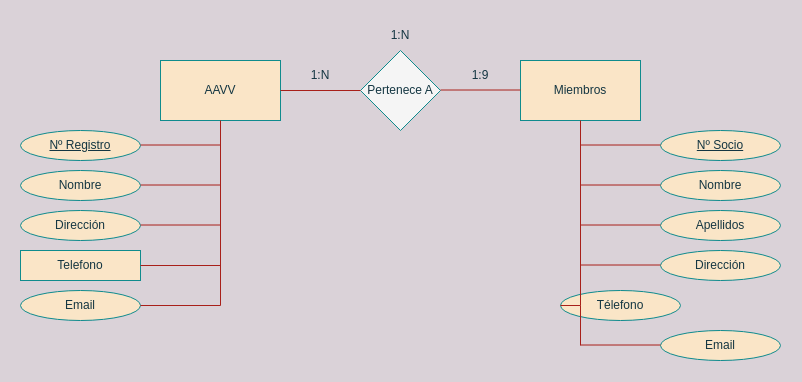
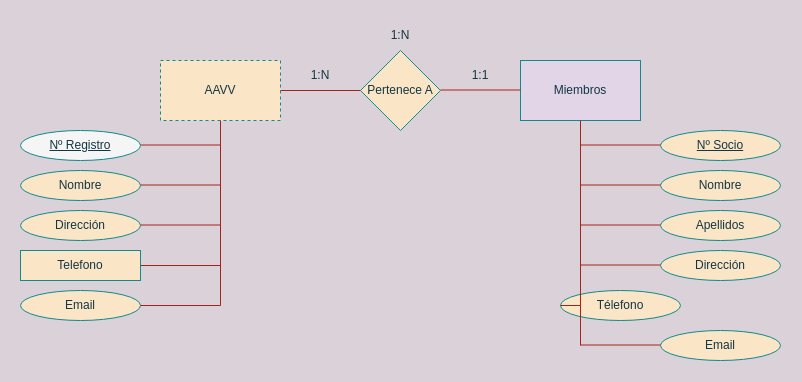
- <mxCell id="8" value="1:9" style="text;html=1;strokeColor=none;fillColor=none;align=center;verticalAlign=middle;whiteSpace=wrap;rounded=0;fontColor=#143642;" vertex="1" parent="1"><mxGeometry x="450" y="60" width="60" height="30" as="geometry" /></mxCell>
+ <mxCell id="8" value="1:1" style="text;html=1;strokeColor=none;fillColor=none;align=center;verticalAlign=middle;whiteSpace=wrap;rounded=0;fontColor=#143642;" vertex="1" parent="1"><mxGeometry x="450" y="60" width="60" height="30" as="geometry" /></mxCell>
- <mxCell id="2" value="AAVV" style="rounded=0;whiteSpace=wrap;html=1;fillColor=#FAE5C7;strokeColor=#0F8B8D;fontColor=#143642;" vertex="1" parent="1"><mxGeometry x="160" y="60" width="120" height="60" as="geometry" /></mxCell>
+ <mxCell id="2" value="AAVV" style="rounded=0;whiteSpace=wrap;html=1;fillColor=#FAE5C7;strokeColor=#0F8B8D;fontColor=#143642;dashed=1;" vertex="1" parent="1"><mxGeometry x="160" y="60" width="120" height="60" as="geometry" /></mxCell>
- <mxCell id="4" value="Pertenece A" style="rhombus;whiteSpace=wrap;html=1;fillColor=#f5f5f5;strokeColor=#0F8B8D;fontColor=#143642;" vertex="1" parent="1"><mxGeometry x="360" y="50" width="80" height="80" as="geometry" /></mxCell>
+ <mxCell id="4" value="Pertenece A" style="rhombus;whiteSpace=wrap;html=1;fillColor=#FAE5C7;strokeColor=#0F8B8D;fontColor=#143642;" vertex="1" parent="1"><mxGeometry x="360" y="50" width="80" height="80" as="geometry" /></mxCell>
- <mxCell id="3" value="Miembros" style="rounded=0;whiteSpace=wrap;html=1;fillColor=#FAE5C7;strokeColor=#0F8B8D;fontColor=#143642;" vertex="1" parent="1"><mxGeometry x="520" y="60" width="120" height="60" as="geometry" /></mxCell>
+ <mxCell id="3" value="Miembros" style="rounded=0;whiteSpace=wrap;html=1;fillColor=#e1d5e7;strokeColor=#0F8B8D;fontColor=#143642;" vertex="1" parent="1"><mxGeometry x="520" y="60" width="120" height="60" as="geometry" /></mxCell>
- <mxCell id="10" value="&lt;u&gt;Nº Registro&lt;/u&gt;" style="ellipse;whiteSpace=wrap;html=1;fillColor=#FAE5C7;strokeColor=#0F8B8D;fontColor=#143642;" vertex="1" parent="1"><mxGeometry x="20" y="130" width="120" height="30" as="geometry" /></mxCell>
+ <mxCell id="10" value="&lt;u&gt;Nº Registro&lt;/u&gt;" style="ellipse;whiteSpace=wrap;html=1;fillColor=#f5f5f5;strokeColor=#0F8B8D;fontColor=#143642;" vertex="1" parent="1"><mxGeometry x="20" y="130" width="120" height="30" as="geometry" /></mxCell>
